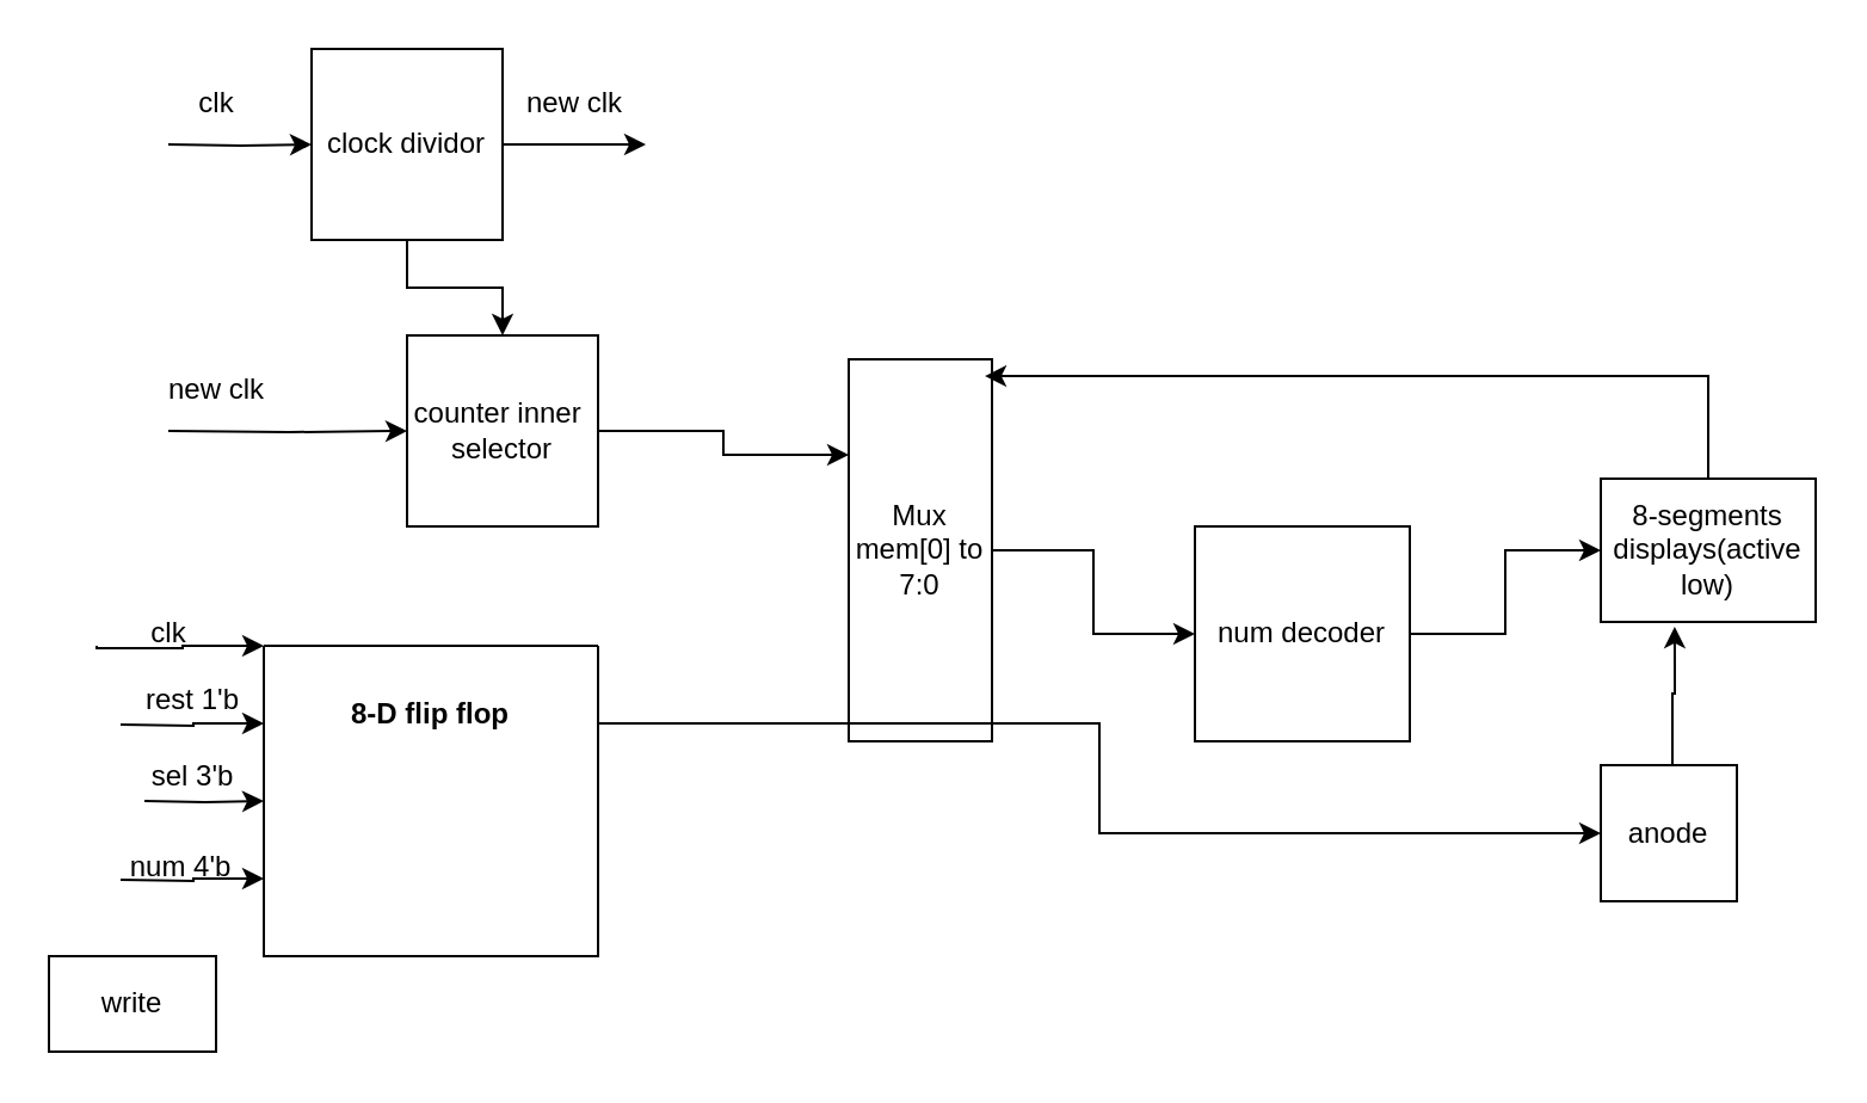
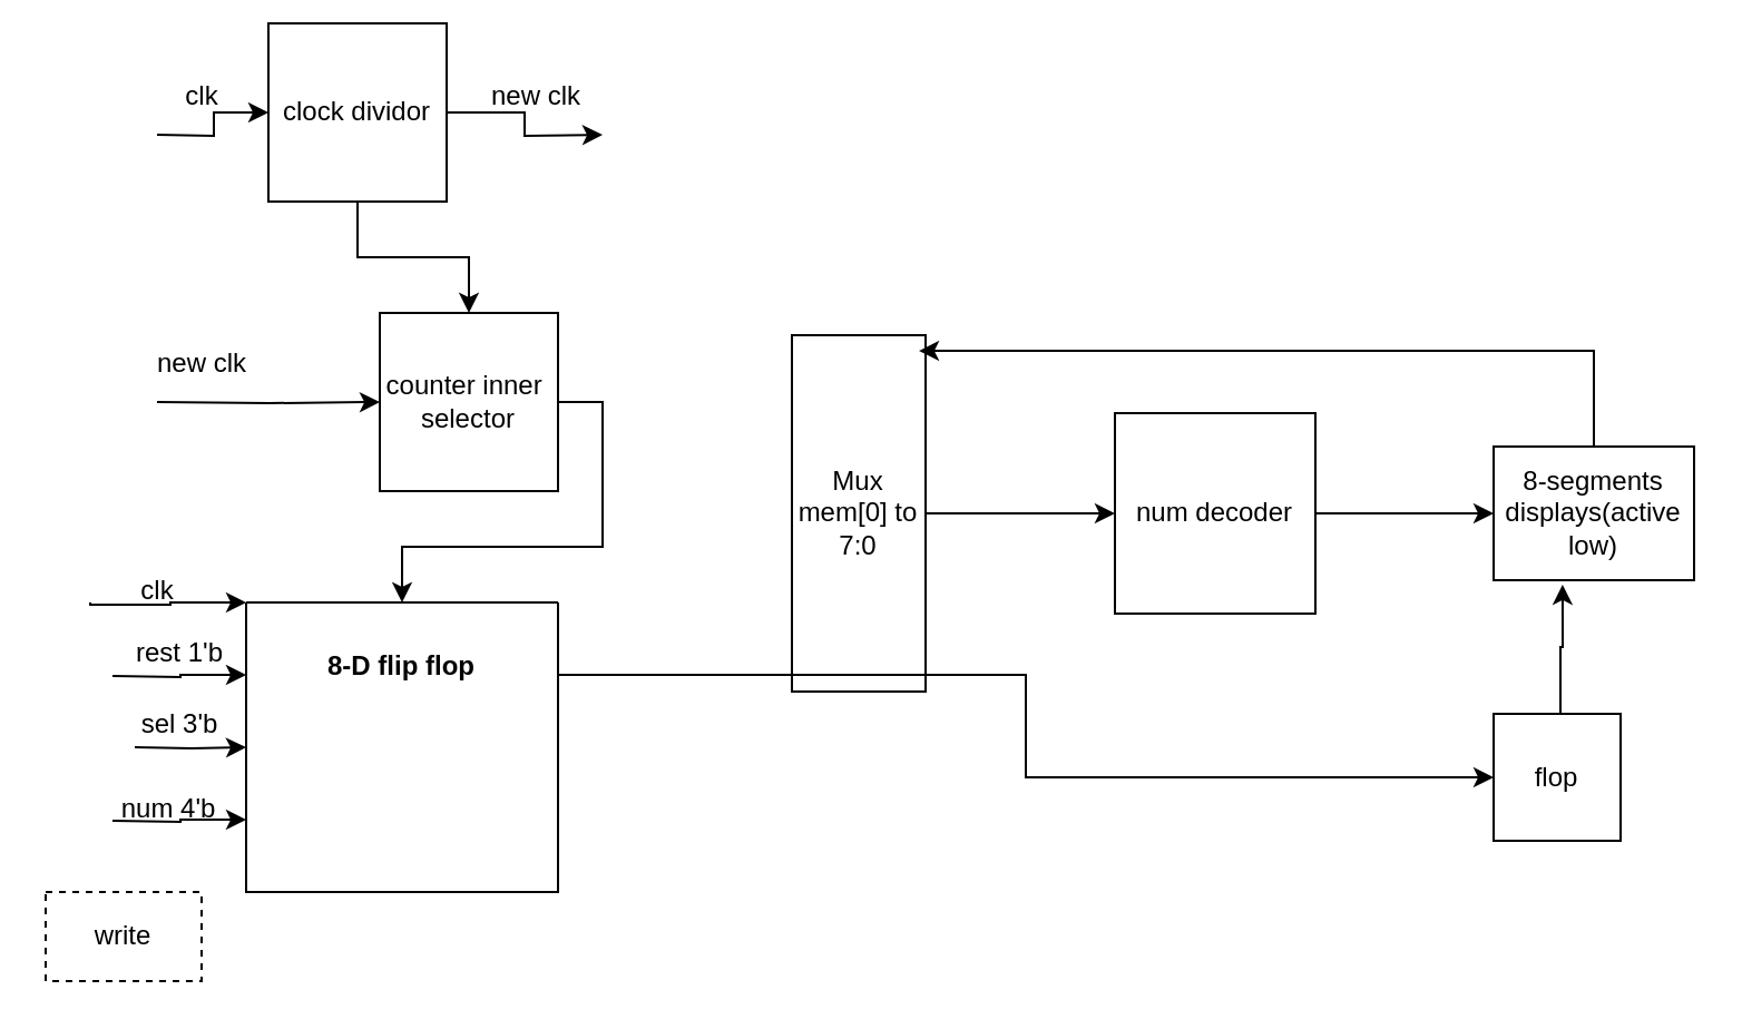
- <mxCell id="5" value="clock dividor" style="whiteSpace=wrap;html=1;aspect=fixed;" vertex="1" parent="1"><mxGeometry x="130" y="20" width="80" height="80" as="geometry" /></mxCell>
+ <mxCell id="5" value="clock dividor" style="whiteSpace=wrap;html=1;aspect=fixed;" vertex="1" parent="1"><mxGeometry x="120" y="10" width="80" height="80" as="geometry" /></mxCell>
- <mxCell id="9" style="edgeStyle=orthogonalEdgeStyle;rounded=0;orthogonalLoop=1;jettySize=auto;html=1;exitX=1;exitY=0.5;exitDx=0;exitDy=0;entryX=0.25;entryY=1;entryDx=0;entryDy=0;" edge="1" parent="1" source="10" target="22"><mxGeometry relative="1" as="geometry" /></mxCell>
+ <mxCell id="9" style="edgeStyle=orthogonalEdgeStyle;rounded=0;orthogonalLoop=1;jettySize=auto;html=1;exitX=1;exitY=0.5;exitDx=0;exitDy=0;" edge="1" parent="1" source="10" target="16"><mxGeometry relative="1" as="geometry" /></mxCell>
- <mxCell id="25" value="num decoder" style="whiteSpace=wrap;html=1;aspect=fixed;" vertex="1" parent="1"><mxGeometry x="500" y="220" width="90" height="90" as="geometry" /></mxCell>
+ <mxCell id="25" value="num decoder" style="whiteSpace=wrap;html=1;aspect=fixed;" vertex="1" parent="1"><mxGeometry x="500" y="185" width="90" height="90" as="geometry" /></mxCell>
- <mxCell id="28" value="anode" style="whiteSpace=wrap;html=1;aspect=fixed;" vertex="1" parent="1"><mxGeometry x="670" y="320" width="57" height="57" as="geometry" /></mxCell>
+ <mxCell id="28" value="flop" style="whiteSpace=wrap;html=1;aspect=fixed;" vertex="1" parent="1"><mxGeometry x="670" y="320" width="57" height="57" as="geometry" /></mxCell>
- <mxCell id="20" value="write" style="rounded=0;whiteSpace=wrap;html=1;" vertex="1" parent="1"><mxGeometry x="20" y="400" width="70" height="40" as="geometry" /></mxCell>
+ <mxCell id="20" value="write" style="rounded=0;whiteSpace=wrap;html=1;dashed=1;" vertex="1" parent="1"><mxGeometry x="20" y="400" width="70" height="40" as="geometry" /></mxCell>
